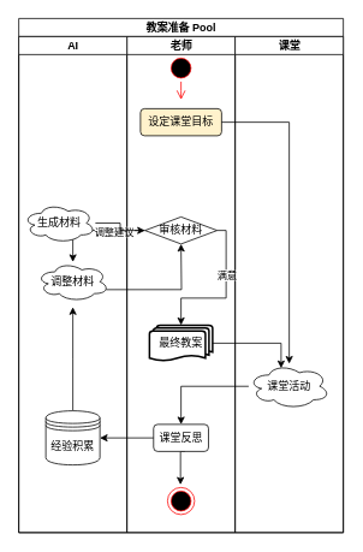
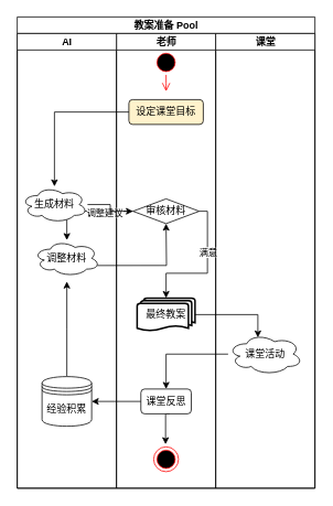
- <mxCell id="26" style="edgeStyle=orthogonalEdgeStyle;rounded=0;orthogonalLoop=1;jettySize=auto;html=1;movable=0;resizable=0;rotatable=0;deletable=0;editable=0;locked=1;connectable=0;" edge="1" parent="1" source="12" target="17"><mxGeometry relative="1" as="geometry" /></mxCell>
+ <mxCell id="26" style="edgeStyle=orthogonalEdgeStyle;rounded=0;orthogonalLoop=1;jettySize=auto;html=1;movable=0;resizable=0;rotatable=0;deletable=0;editable=0;locked=1;connectable=0;" edge="1" parent="1" source="12" target="21"><mxGeometry relative="1" as="geometry" /></mxCell>
